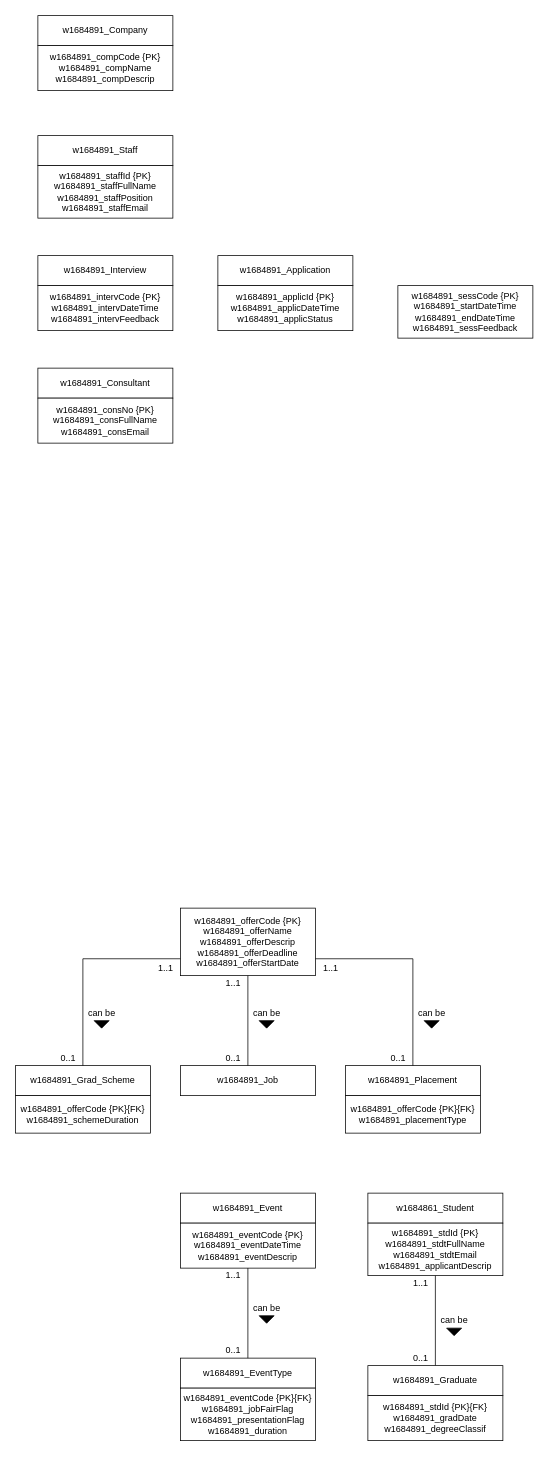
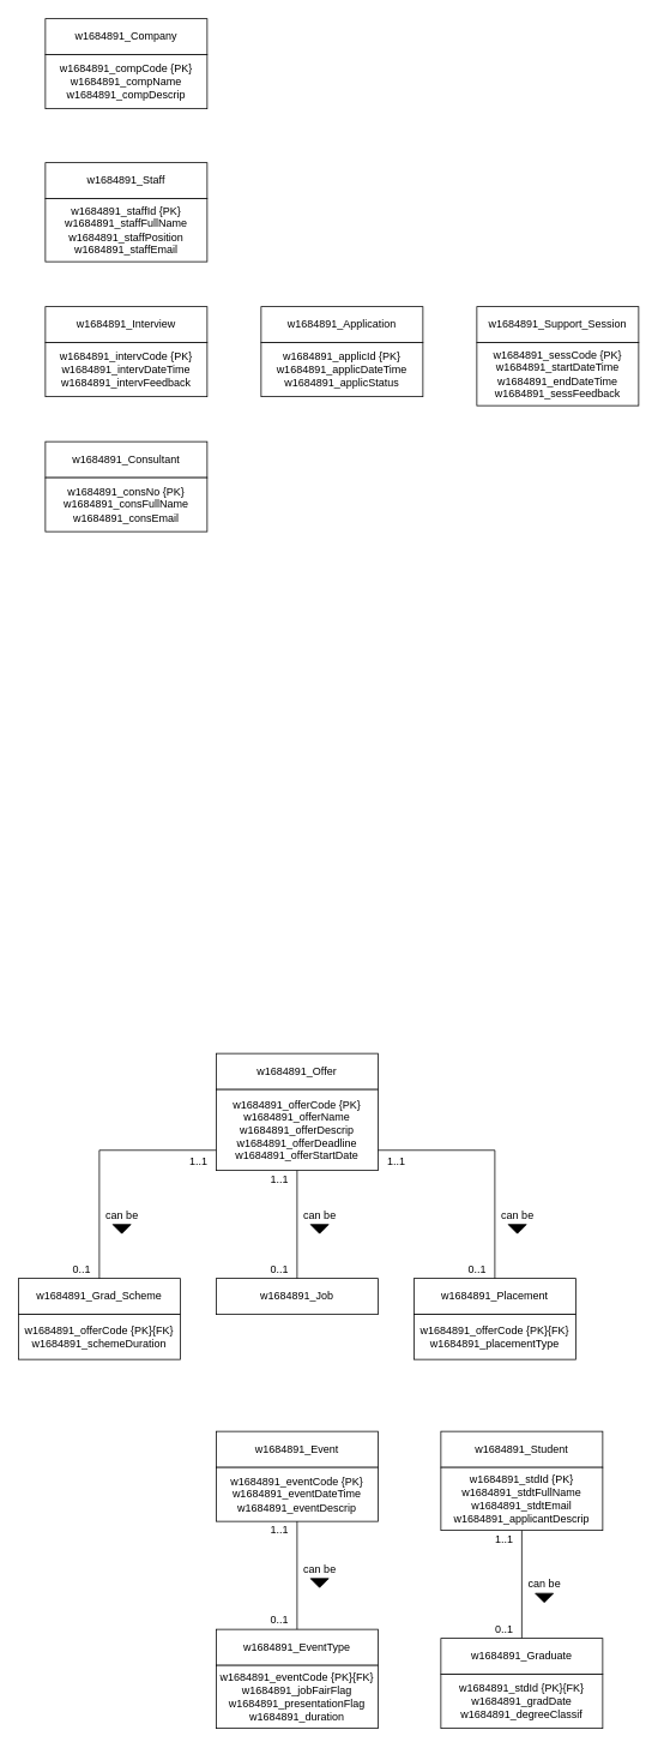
+ <mxCell id="18" value="w1684891_Support_Session" style="rounded=0;whiteSpace=wrap;html=1;" vertex="1" parent="17"><mxGeometry width="180" height="40" as="geometry" /></mxCell>
+ <mxCell id="27" value="w1684891_Offer" style="rounded=0;whiteSpace=wrap;html=1;" vertex="1" parent="26"><mxGeometry width="180" height="40" as="geometry" /></mxCell>
- <mxCell id="24" value="w1684861_Student" style="rounded=0;whiteSpace=wrap;html=1;" vertex="1" parent="23"><mxGeometry width="180" height="40" as="geometry" /></mxCell>
+ <mxCell id="24" value="w1684891_Student" style="rounded=0;whiteSpace=wrap;html=1;" vertex="1" parent="23"><mxGeometry width="180" height="40" as="geometry" /></mxCell>
